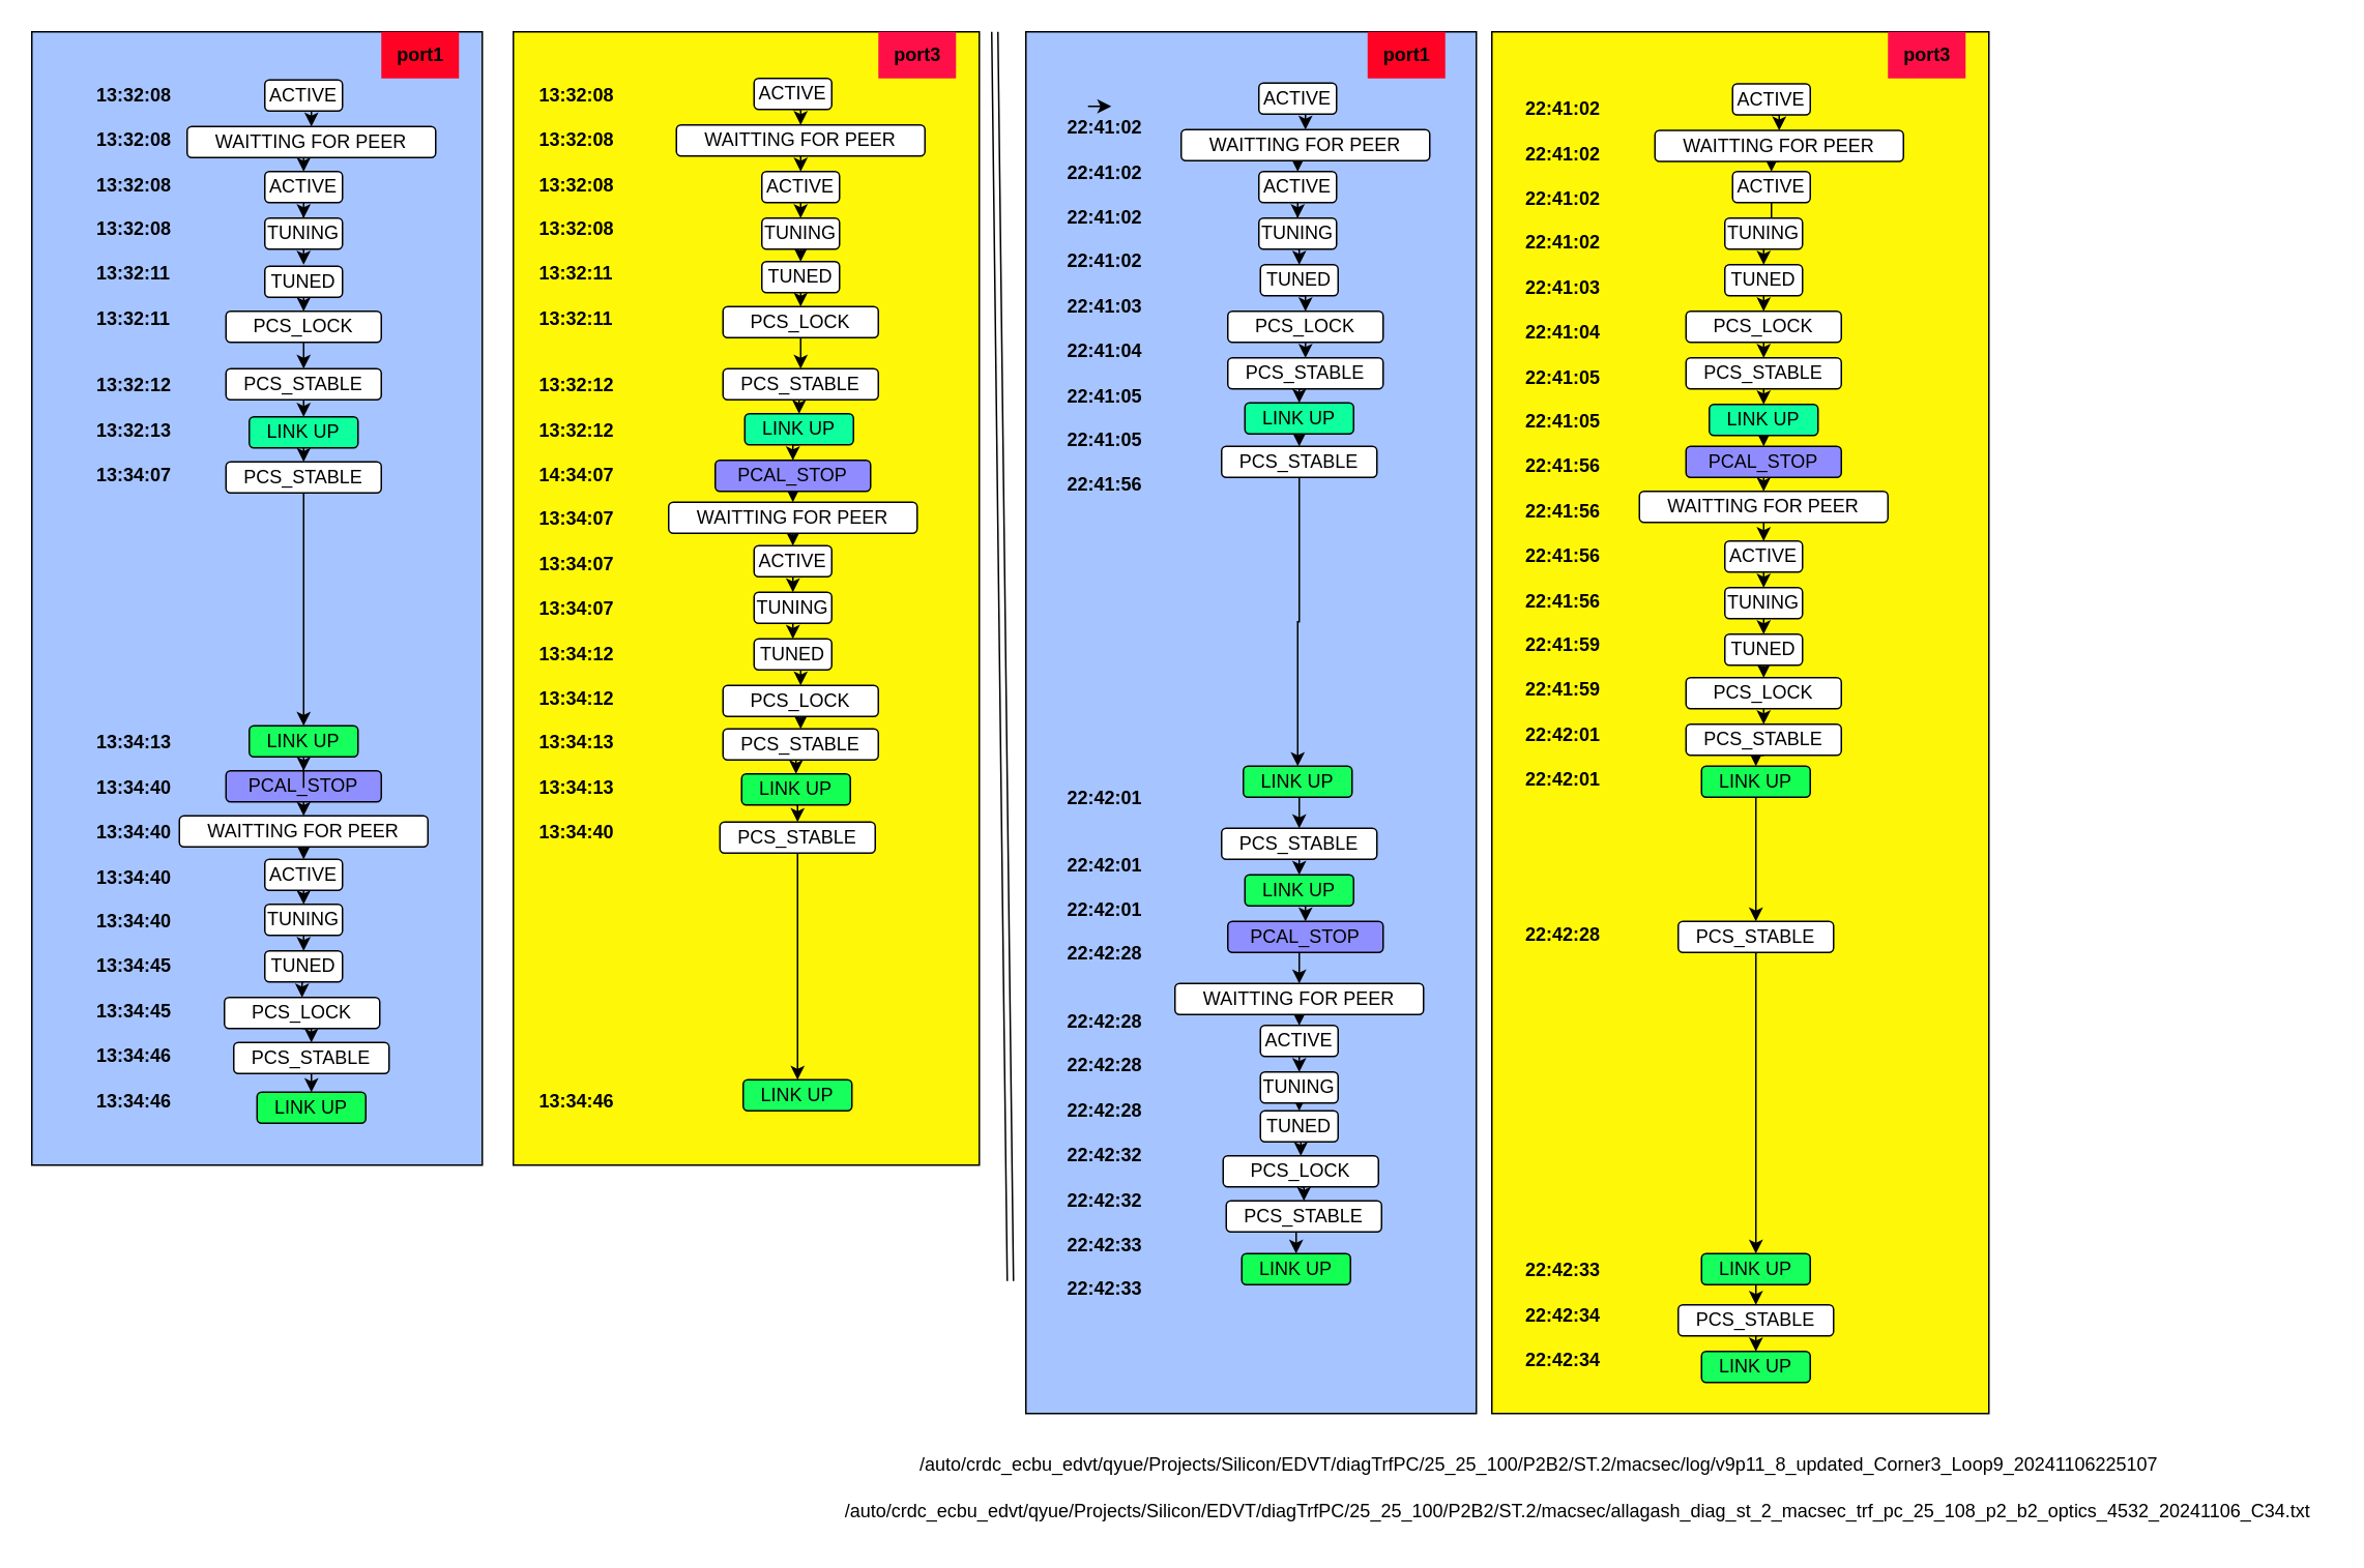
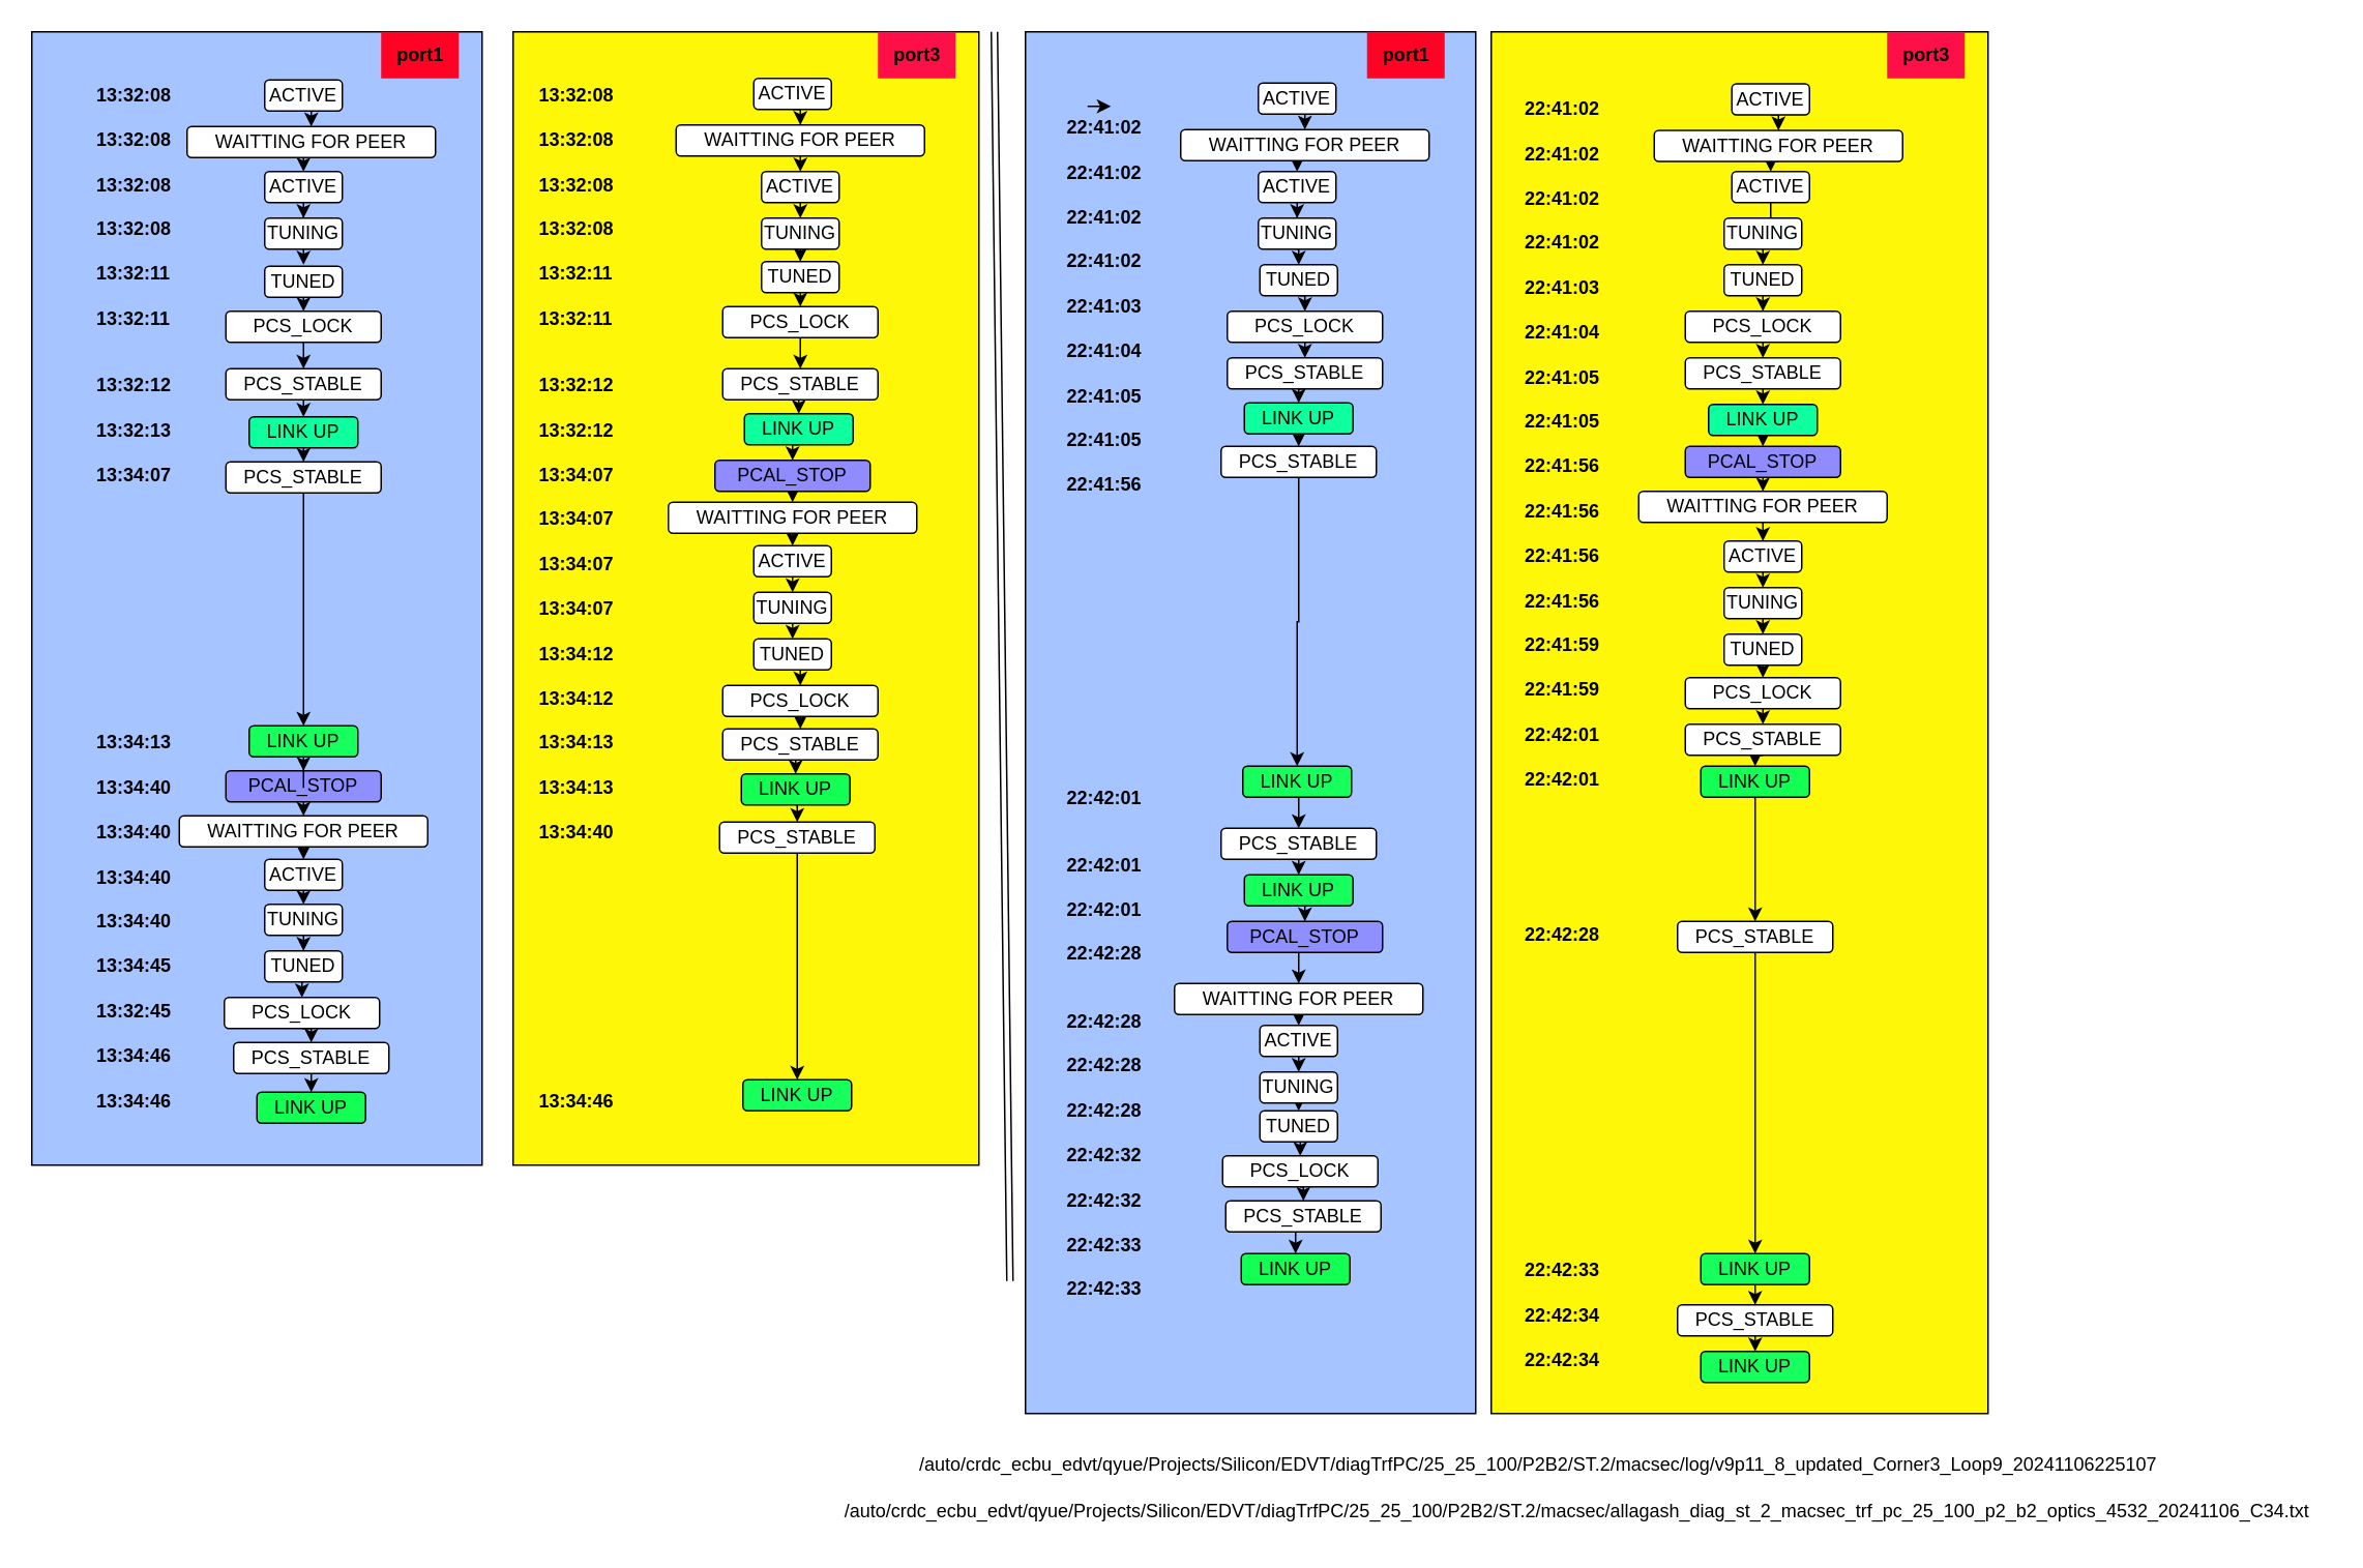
- <mxCell id="162" value="13:32:08 &#10;&#10;13:32:08&#10;&#10;13:32:08&#10;&#10;13:32:08&#10;&#10;13:32:11&#10;&#10;13:32:11 &#10;&#10;&#10;13:32:12&#10;&#10;13:32:13 &#10;&#10;13:34:07&#10;&#10;&#10;&#10;&#10;&#10;&#10;&#10;&#10;&#10;&#10;&#10;13:34:13&#10;&#10;13:34:40 &#10;&#10;13:34:40&#10;&#10;13:34:40&#10;&#10;13:34:40&#10;&#10;13:34:45&#10;&#10;13:34:45 &#10;&#10;13:34:46&#10;&#10;13:34:46" style="text;whiteSpace=wrap;fontStyle=1" parent="1" vertex="1"><mxGeometry x="60" y="47" width="80" height="770" as="geometry" /></mxCell>
+ <mxCell id="162" value="13:32:08 &#10;&#10;13:32:08&#10;&#10;13:32:08&#10;&#10;13:32:08&#10;&#10;13:32:11&#10;&#10;13:32:11 &#10;&#10;&#10;13:32:12&#10;&#10;13:32:13 &#10;&#10;13:34:07&#10;&#10;&#10;&#10;&#10;&#10;&#10;&#10;&#10;&#10;&#10;&#10;13:34:13&#10;&#10;13:34:40 &#10;&#10;13:34:40&#10;&#10;13:34:40&#10;&#10;13:34:40&#10;&#10;13:34:45&#10;&#10;13:32:45 &#10;&#10;13:34:46&#10;&#10;13:34:46" style="text;whiteSpace=wrap;fontStyle=1" parent="1" vertex="1"><mxGeometry x="60" y="47" width="80" height="770" as="geometry" /></mxCell>
- <mxCell id="163" value="13:32:08 &#10;&#10;13:32:08&#10;&#10;13:32:08&#10;&#10;13:32:08&#10;&#10;13:32:11&#10;&#10;13:32:11  &#10;&#10;&#10;13:32:12&#10;&#10;13:32:12&#10;&#10;14:34:07 &#10;&#10;13:34:07&#10;&#10;13:34:07&#10;&#10;13:34:07&#10;&#10;13:34:12&#10;&#10;13:34:12 &#10;&#10;13:34:13&#10;&#10;13:34:13 &#10;&#10;13:34:40&#10;&#10;&#10;&#10;&#10;&#10;&#10;&#10;&#10;&#10;&#10;&#10;13:34:46" style="text;whiteSpace=wrap;fontStyle=1" parent="1" vertex="1"><mxGeometry x="345" y="47" width="90" height="770" as="geometry" /></mxCell>
+ <mxCell id="163" value="13:32:08 &#10;&#10;13:32:08&#10;&#10;13:32:08&#10;&#10;13:32:08&#10;&#10;13:32:11&#10;&#10;13:32:11  &#10;&#10;&#10;13:32:12&#10;&#10;13:32:12&#10;&#10;13:34:07 &#10;&#10;13:34:07&#10;&#10;13:34:07&#10;&#10;13:34:07&#10;&#10;13:34:12&#10;&#10;13:34:12 &#10;&#10;13:34:13&#10;&#10;13:34:13 &#10;&#10;13:34:40&#10;&#10;&#10;&#10;&#10;&#10;&#10;&#10;&#10;&#10;&#10;&#10;13:34:46" style="text;whiteSpace=wrap;fontStyle=1" parent="1" vertex="1"><mxGeometry x="345" y="47" width="90" height="770" as="geometry" /></mxCell>
- <mxCell id="165" value="/auto/crdc_ecbu_edvt/qyue/Projects/Silicon/EDVT/diagTrfPC/25_25_100/P2B2/ST.2/macsec/allagash_diag_st_2_macsec_trf_pc_25_108_p2_b2_optics_4532_20241106_C34.txt" style="text;html=1;align=center;verticalAlign=middle;resizable=0;points=[];autosize=1;strokeColor=none;fillColor=none;" parent="1" vertex="1"><mxGeometry x="530" y="958" width="970" height="30" as="geometry" /></mxCell>
+ <mxCell id="165" value="/auto/crdc_ecbu_edvt/qyue/Projects/Silicon/EDVT/diagTrfPC/25_25_100/P2B2/ST.2/macsec/allagash_diag_st_2_macsec_trf_pc_25_100_p2_b2_optics_4532_20241106_C34.txt" style="text;html=1;align=center;verticalAlign=middle;resizable=0;points=[];autosize=1;strokeColor=none;fillColor=none;" parent="1" vertex="1"><mxGeometry x="530" y="958" width="970" height="30" as="geometry" /></mxCell>
